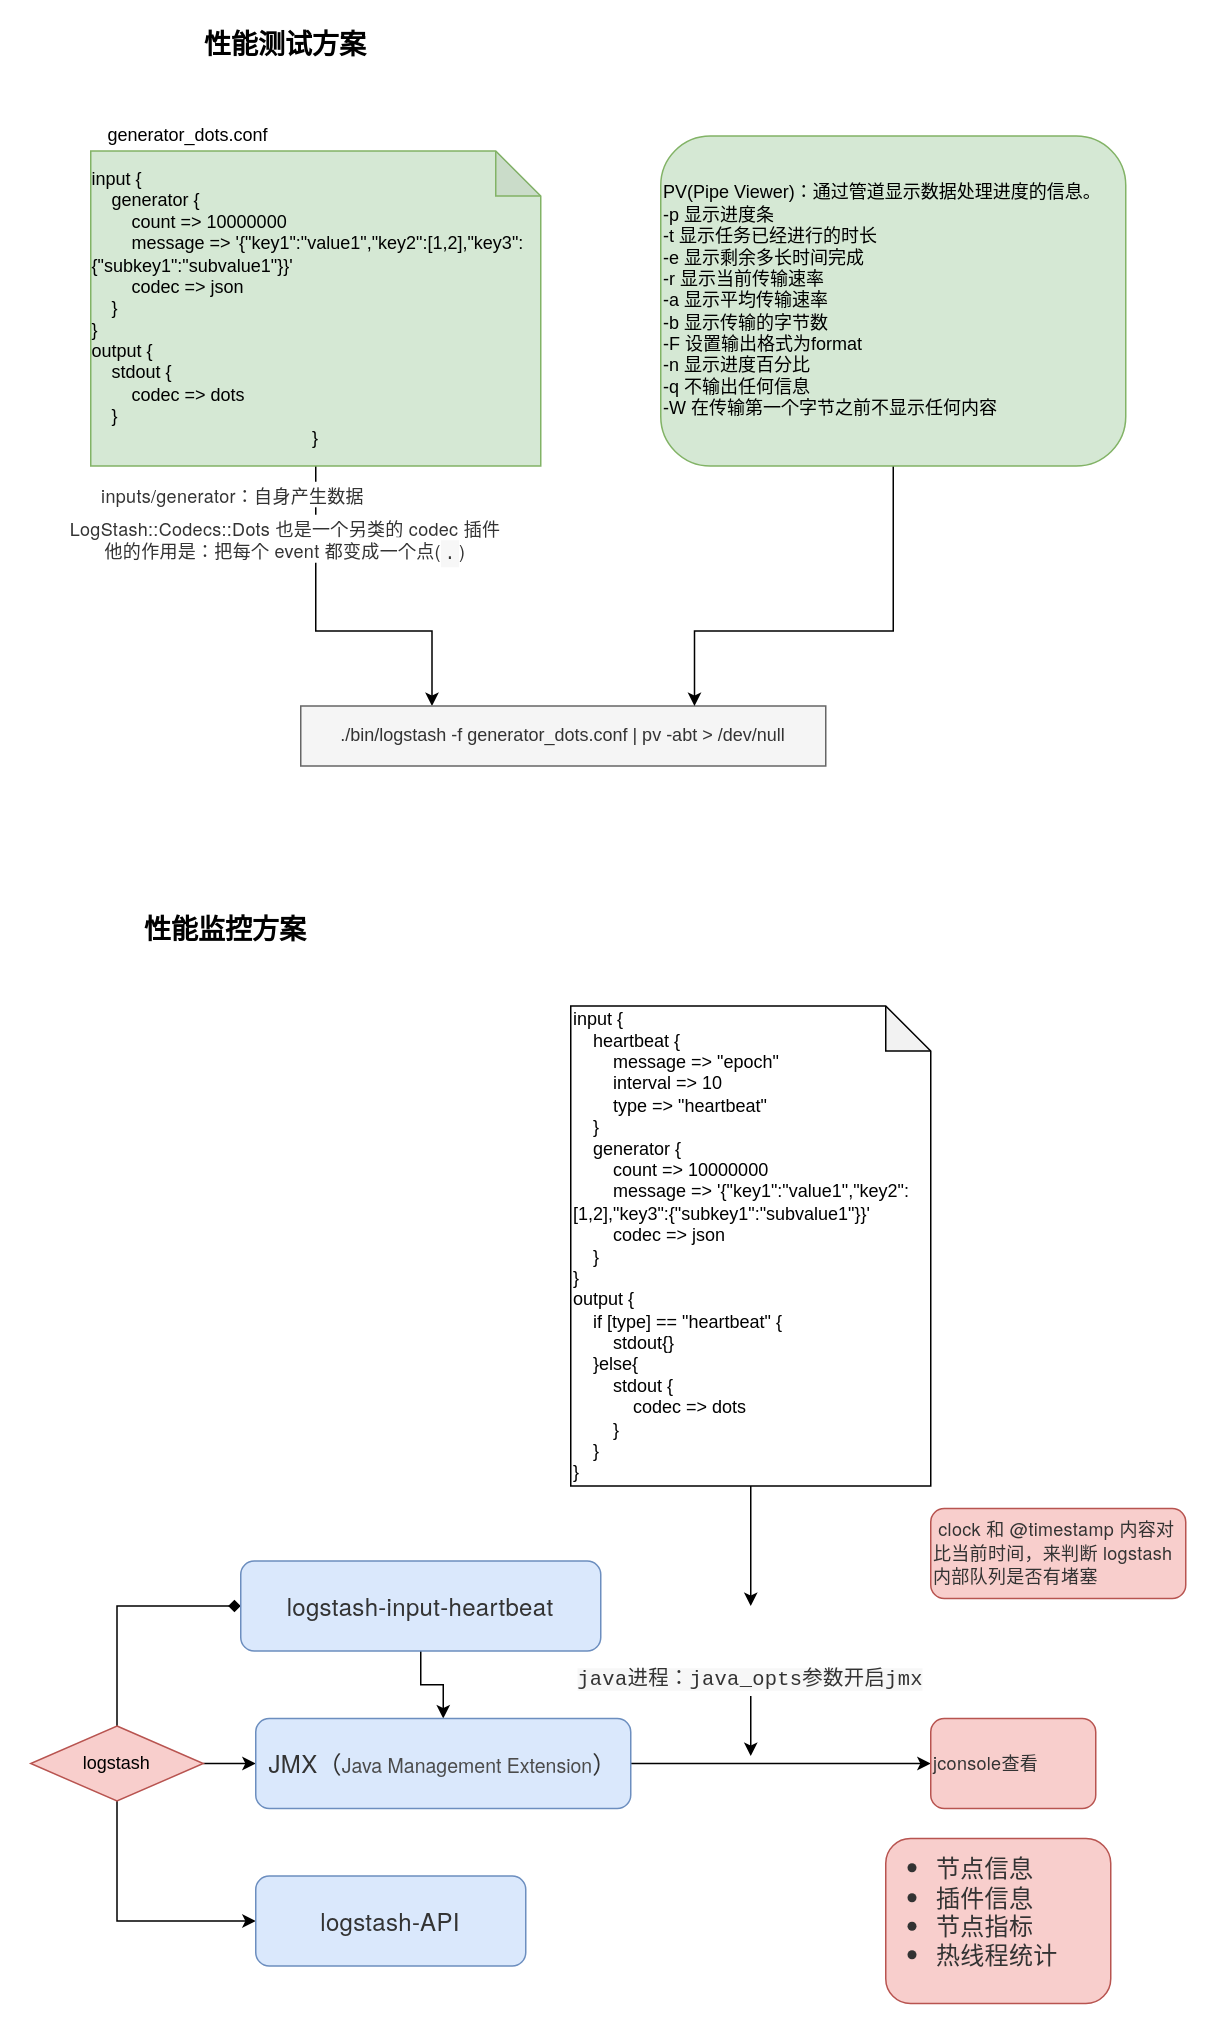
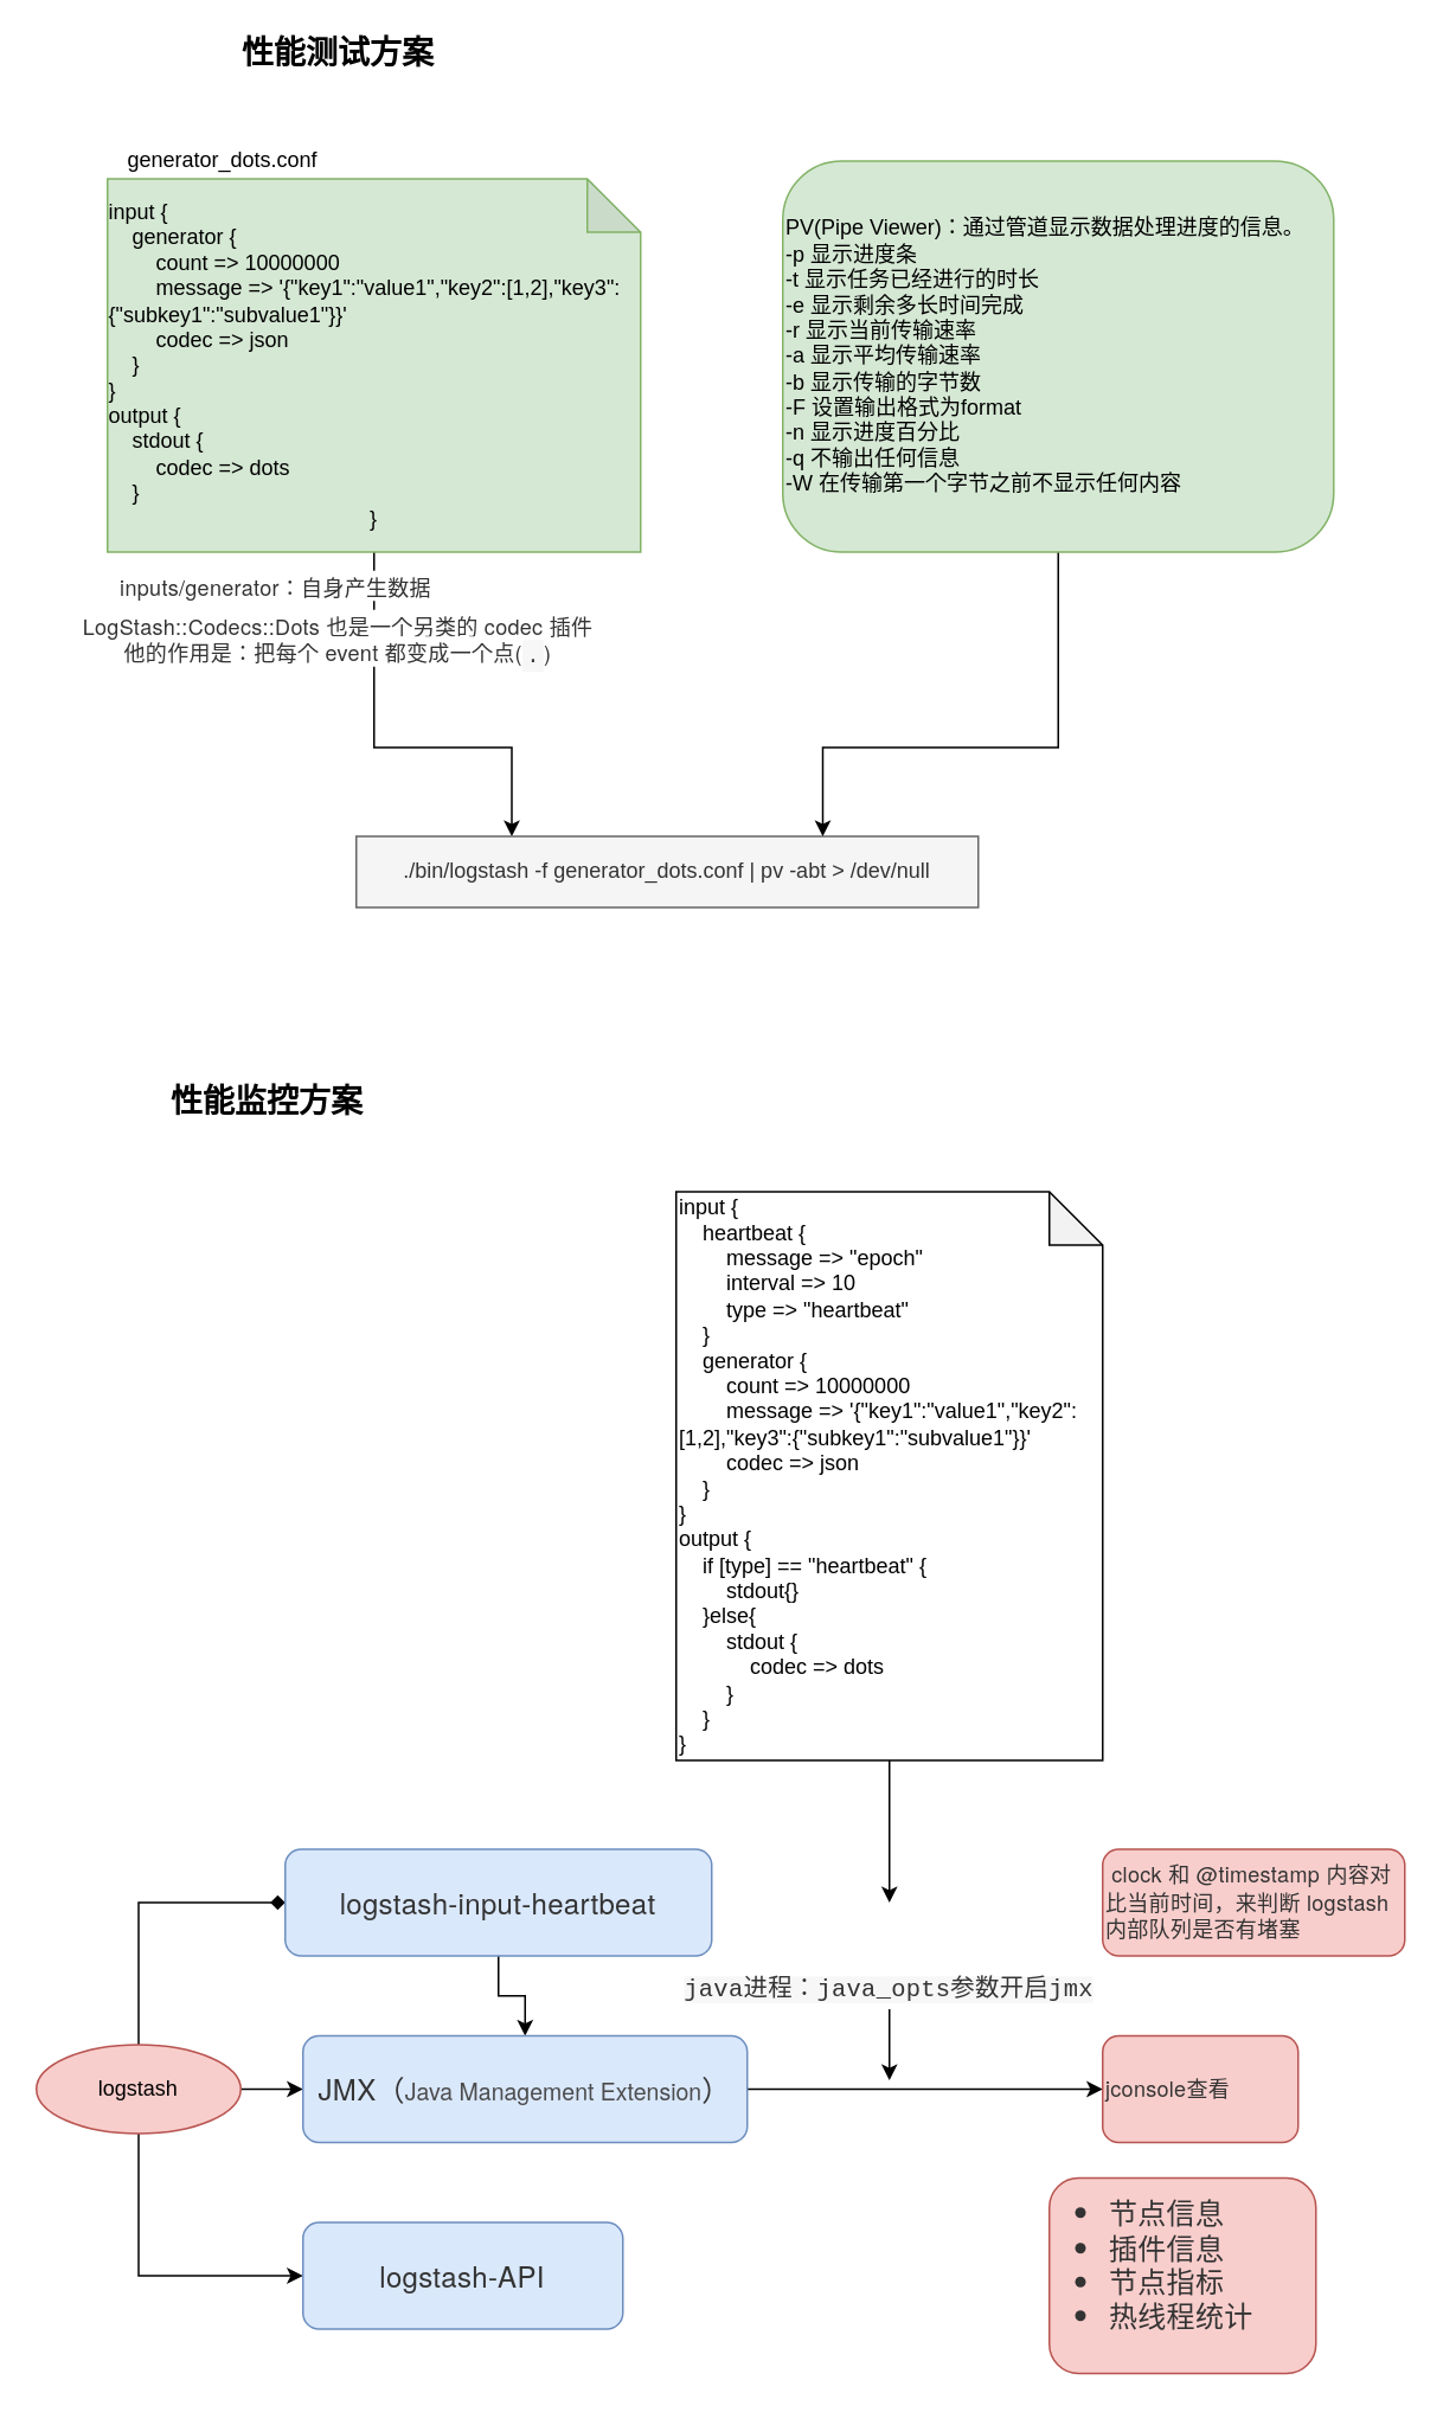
- <mxCell id="24" value="&lt;span style=&quot;color: rgb(51 , 51 , 51) ; font-family: &amp;#34;helvetica neue&amp;#34; , &amp;#34;helvetica&amp;#34; , &amp;#34;arial&amp;#34; , sans-serif ; letter-spacing: 0.2px&quot;&gt;&lt;font style=&quot;font-size: 12px&quot;&gt;&amp;nbsp;clock 和 @timestamp 内容对比当前时间，来判断 logstash 内部队列是否有堵塞&lt;/font&gt;&lt;/span&gt;" style="rounded=1;whiteSpace=wrap;html=1;align=left;fillColor=#f8cecc;strokeColor=#b85450;" vertex="1" parent="1"><mxGeometry x="620" y="1005" width="170" height="60" as="geometry" /></mxCell>
+ <mxCell id="24" value="&lt;span style=&quot;color: rgb(51 , 51 , 51) ; font-family: &amp;#34;helvetica neue&amp;#34; , &amp;#34;helvetica&amp;#34; , &amp;#34;arial&amp;#34; , sans-serif ; letter-spacing: 0.2px&quot;&gt;&lt;font style=&quot;font-size: 12px&quot;&gt;&amp;nbsp;clock 和 @timestamp 内容对比当前时间，来判断 logstash 内部队列是否有堵塞&lt;/font&gt;&lt;/span&gt;" style="rounded=1;whiteSpace=wrap;html=1;align=left;fillColor=#f8cecc;strokeColor=#b85450;" vertex="1" parent="1"><mxGeometry x="620" y="1040" width="170" height="60" as="geometry" /></mxCell>
- <mxCell id="15" value="logstash" style="rhombus;whiteSpace=wrap;html=1;fillColor=#f8cecc;strokeColor=#b85450;" vertex="1" parent="1"><mxGeometry x="20" y="1150" width="115" height="50" as="geometry" /></mxCell>
+ <mxCell id="15" value="logstash" style="ellipse;whiteSpace=wrap;html=1;fillColor=#f8cecc;strokeColor=#b85450;" vertex="1" parent="1"><mxGeometry x="20" y="1150" width="115" height="50" as="geometry" /></mxCell>
